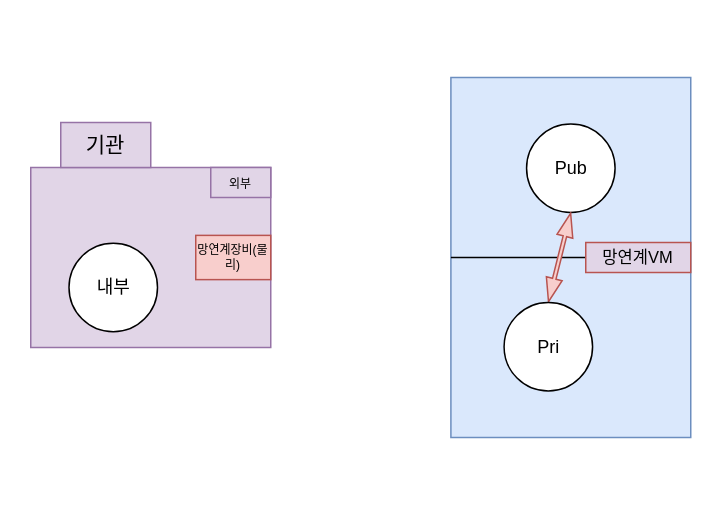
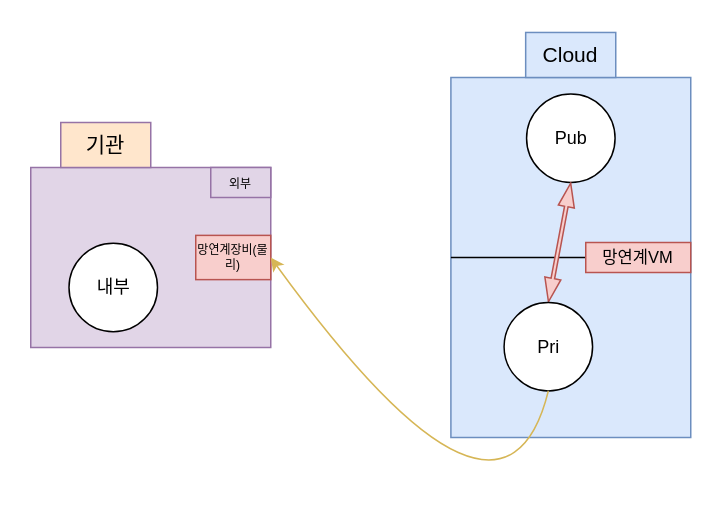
+ <mxCell id="7" value="&lt;span style=&quot;font-size: 14px;&quot;&gt;Cloud&lt;/span&gt;" style="rounded=0;whiteSpace=wrap;html=1;fillColor=#dae8fc;strokeColor=#6c8ebf;fontSize=14;" parent="1" vertex="1"><mxGeometry x="349.95" y="20.98" width="60.05" height="30.02" as="geometry" /></mxCell>
- <mxCell id="9" value="&lt;span style=&quot;font-size: 14px;&quot;&gt;기관&lt;/span&gt;" style="rounded=0;whiteSpace=wrap;html=1;fillColor=#e1d5e7;strokeColor=#9673a6;fontSize=14;" parent="1" vertex="1"><mxGeometry x="40" y="81" width="60" height="30" as="geometry" /></mxCell>
+ <mxCell id="9" value="&lt;span style=&quot;font-size: 14px;&quot;&gt;기관&lt;/span&gt;" style="rounded=0;whiteSpace=wrap;html=1;fillColor=#ffe6cc;strokeColor=#9673a6;fontSize=14;" parent="1" vertex="1"><mxGeometry x="40" y="81" width="60" height="30" as="geometry" /></mxCell>
- <mxCell id="4" value="Pub" style="ellipse;whiteSpace=wrap;html=1;aspect=fixed;" parent="1" vertex="1"><mxGeometry x="350.55" y="82" width="59" height="59" as="geometry" /></mxCell>
+ <mxCell id="4" value="Pub" style="ellipse;whiteSpace=wrap;html=1;aspect=fixed;" parent="1" vertex="1"><mxGeometry x="350.55" y="62" width="59" height="59" as="geometry" /></mxCell>
- <mxCell id="6" value="&lt;font style=&quot;font-size: 11px;&quot;&gt;망연계VM&lt;/font&gt;" style="rounded=0;whiteSpace=wrap;html=1;fillColor=#e1d5e7;strokeColor=#b85450;fontSize=11;" parent="1" vertex="1"><mxGeometry x="390" y="161" width="70" height="20" as="geometry" /></mxCell>
+ <mxCell id="6" value="&lt;font style=&quot;font-size: 11px;&quot;&gt;망연계VM&lt;/font&gt;" style="rounded=0;whiteSpace=wrap;html=1;fillColor=#f8cecc;strokeColor=#b85450;fontSize=11;" parent="1" vertex="1"><mxGeometry x="390" y="161" width="70" height="20" as="geometry" /></mxCell>
+ <mxCell id="14" value="" style="curved=1;endArrow=classic;html=1;rounded=0;fontSize=9;exitX=0.5;exitY=1;exitDx=0;exitDy=0;entryX=1;entryY=0.5;entryDx=0;entryDy=0;fillColor=#fff2cc;strokeColor=#d6b656;" parent="1" source="11" target="10" edge="1"><mxGeometry width="50" height="50" relative="1" as="geometry"><mxPoint x="300" y="321" as="sourcePoint" /><mxPoint x="350" y="271" as="targetPoint" /><Array as="points"><mxPoint x="350" y="321" /><mxPoint x="260" y="281" /></Array></mxGeometry></mxCell>
